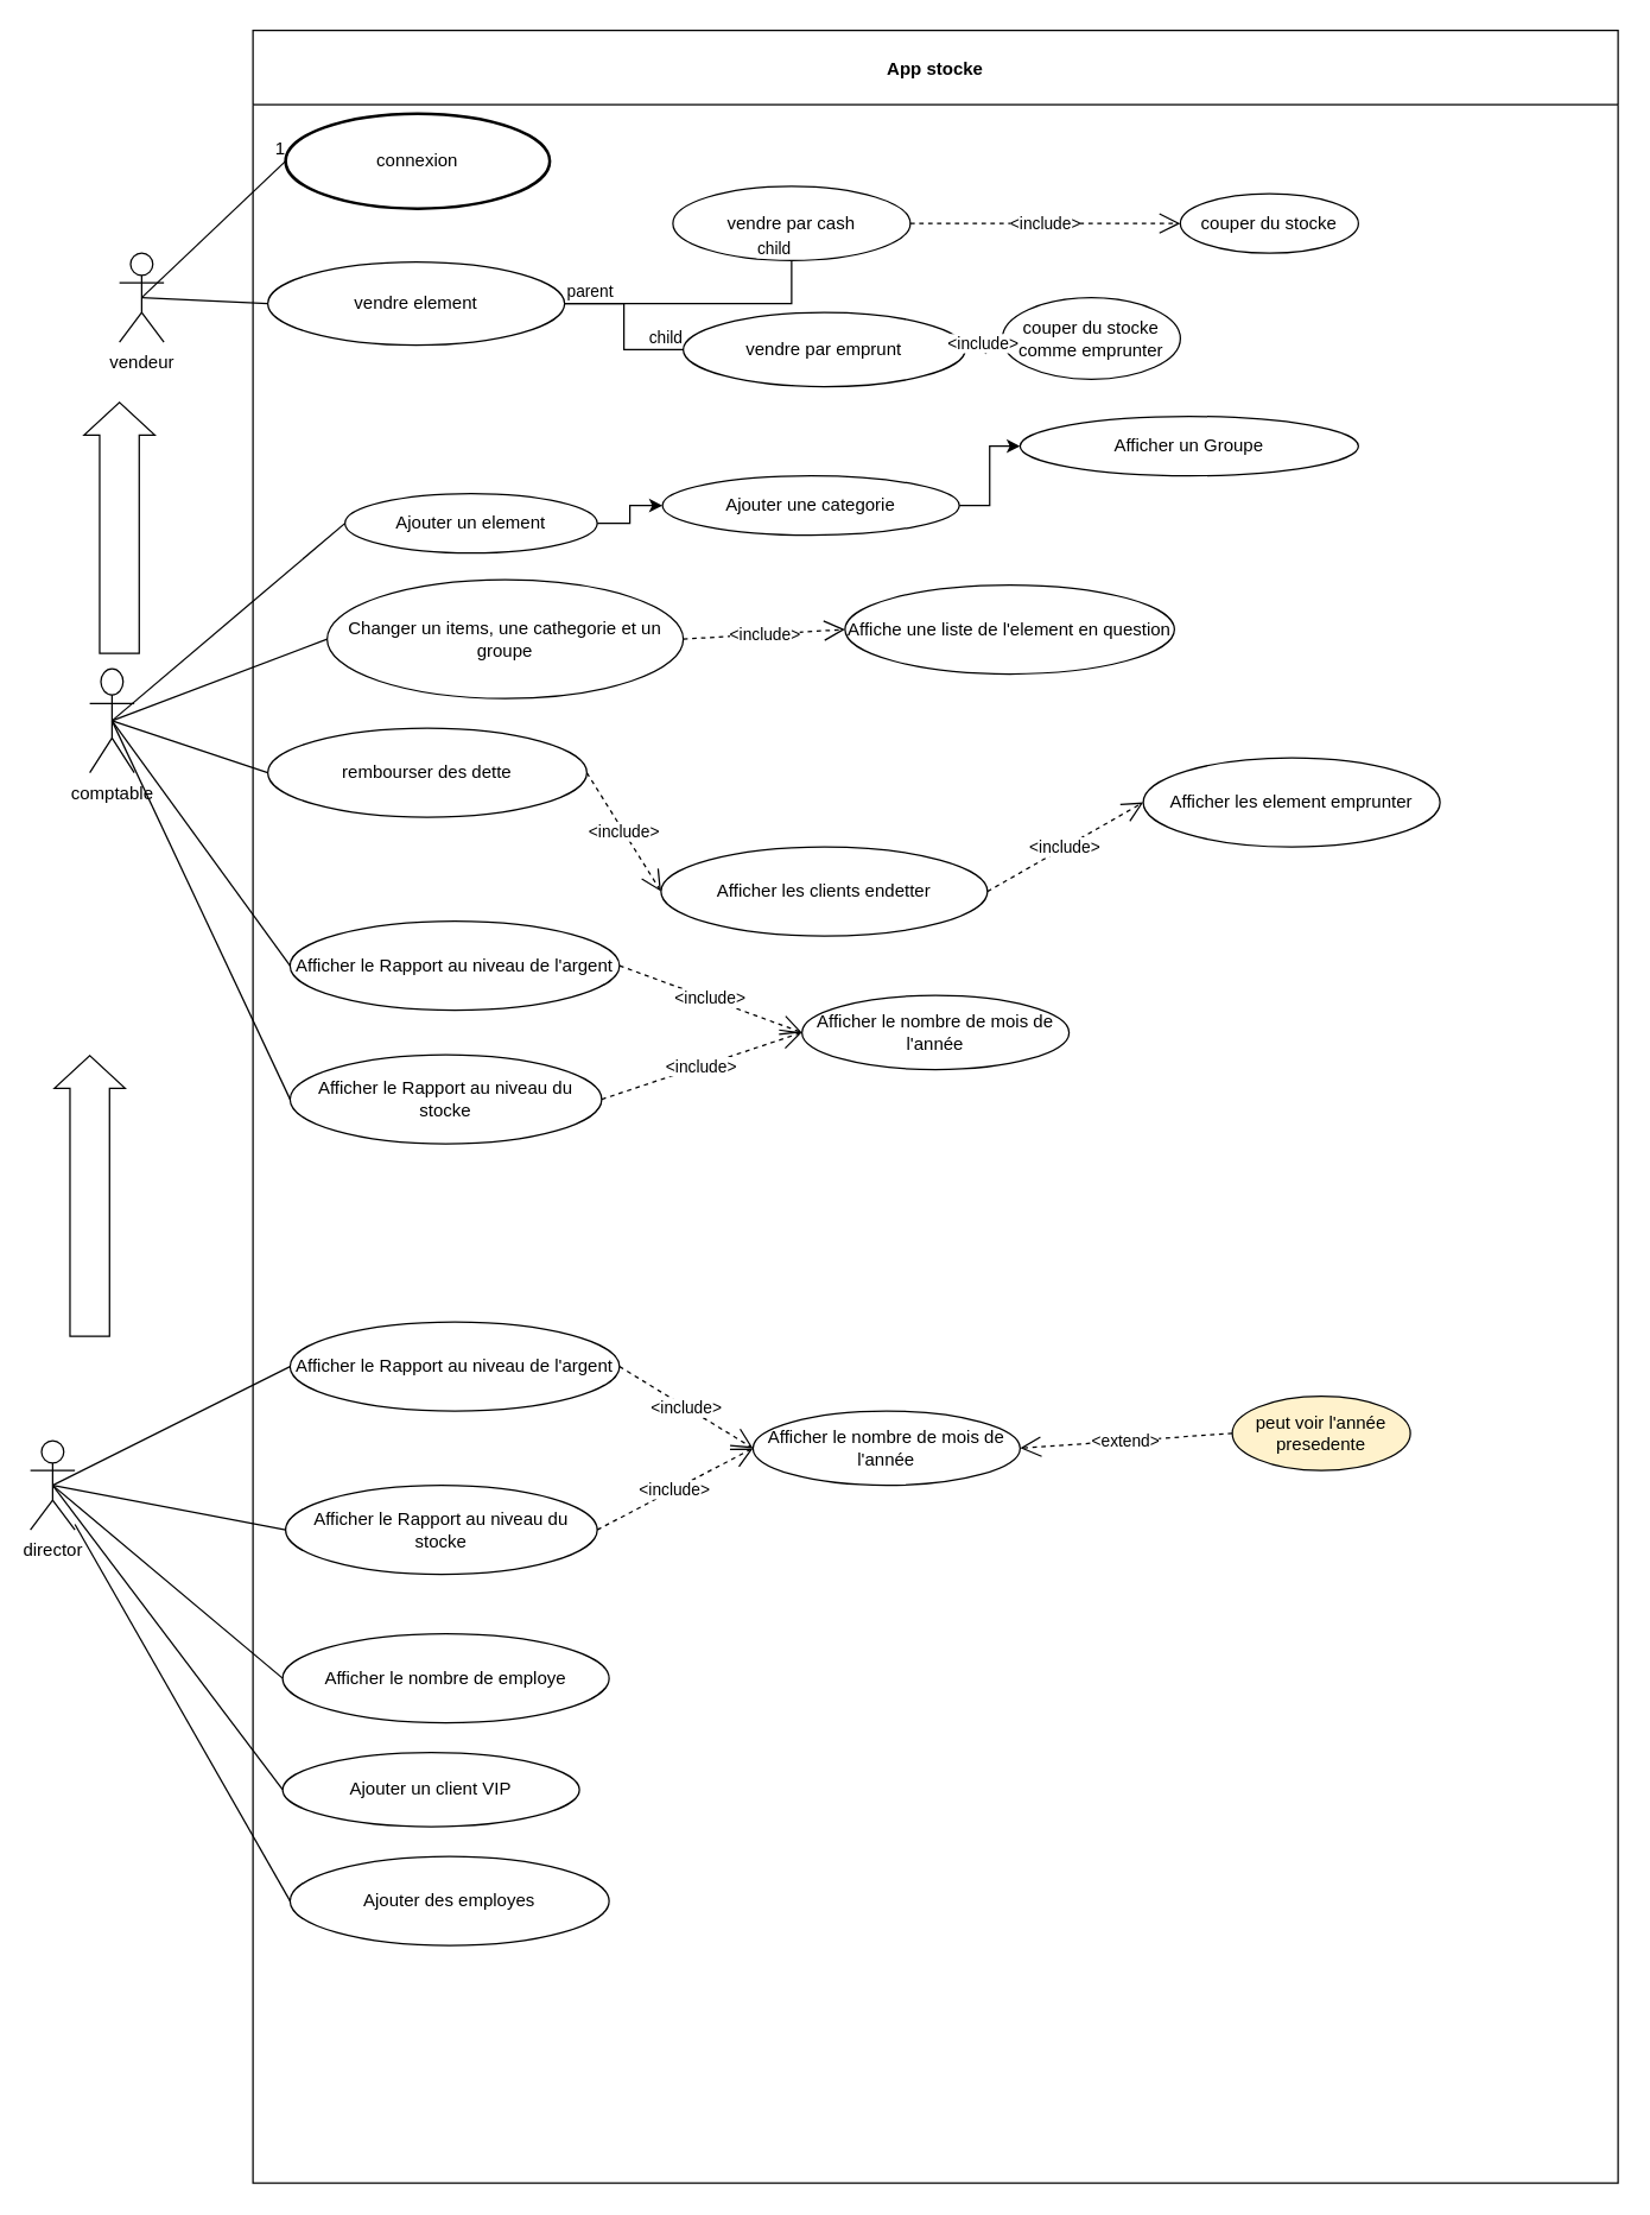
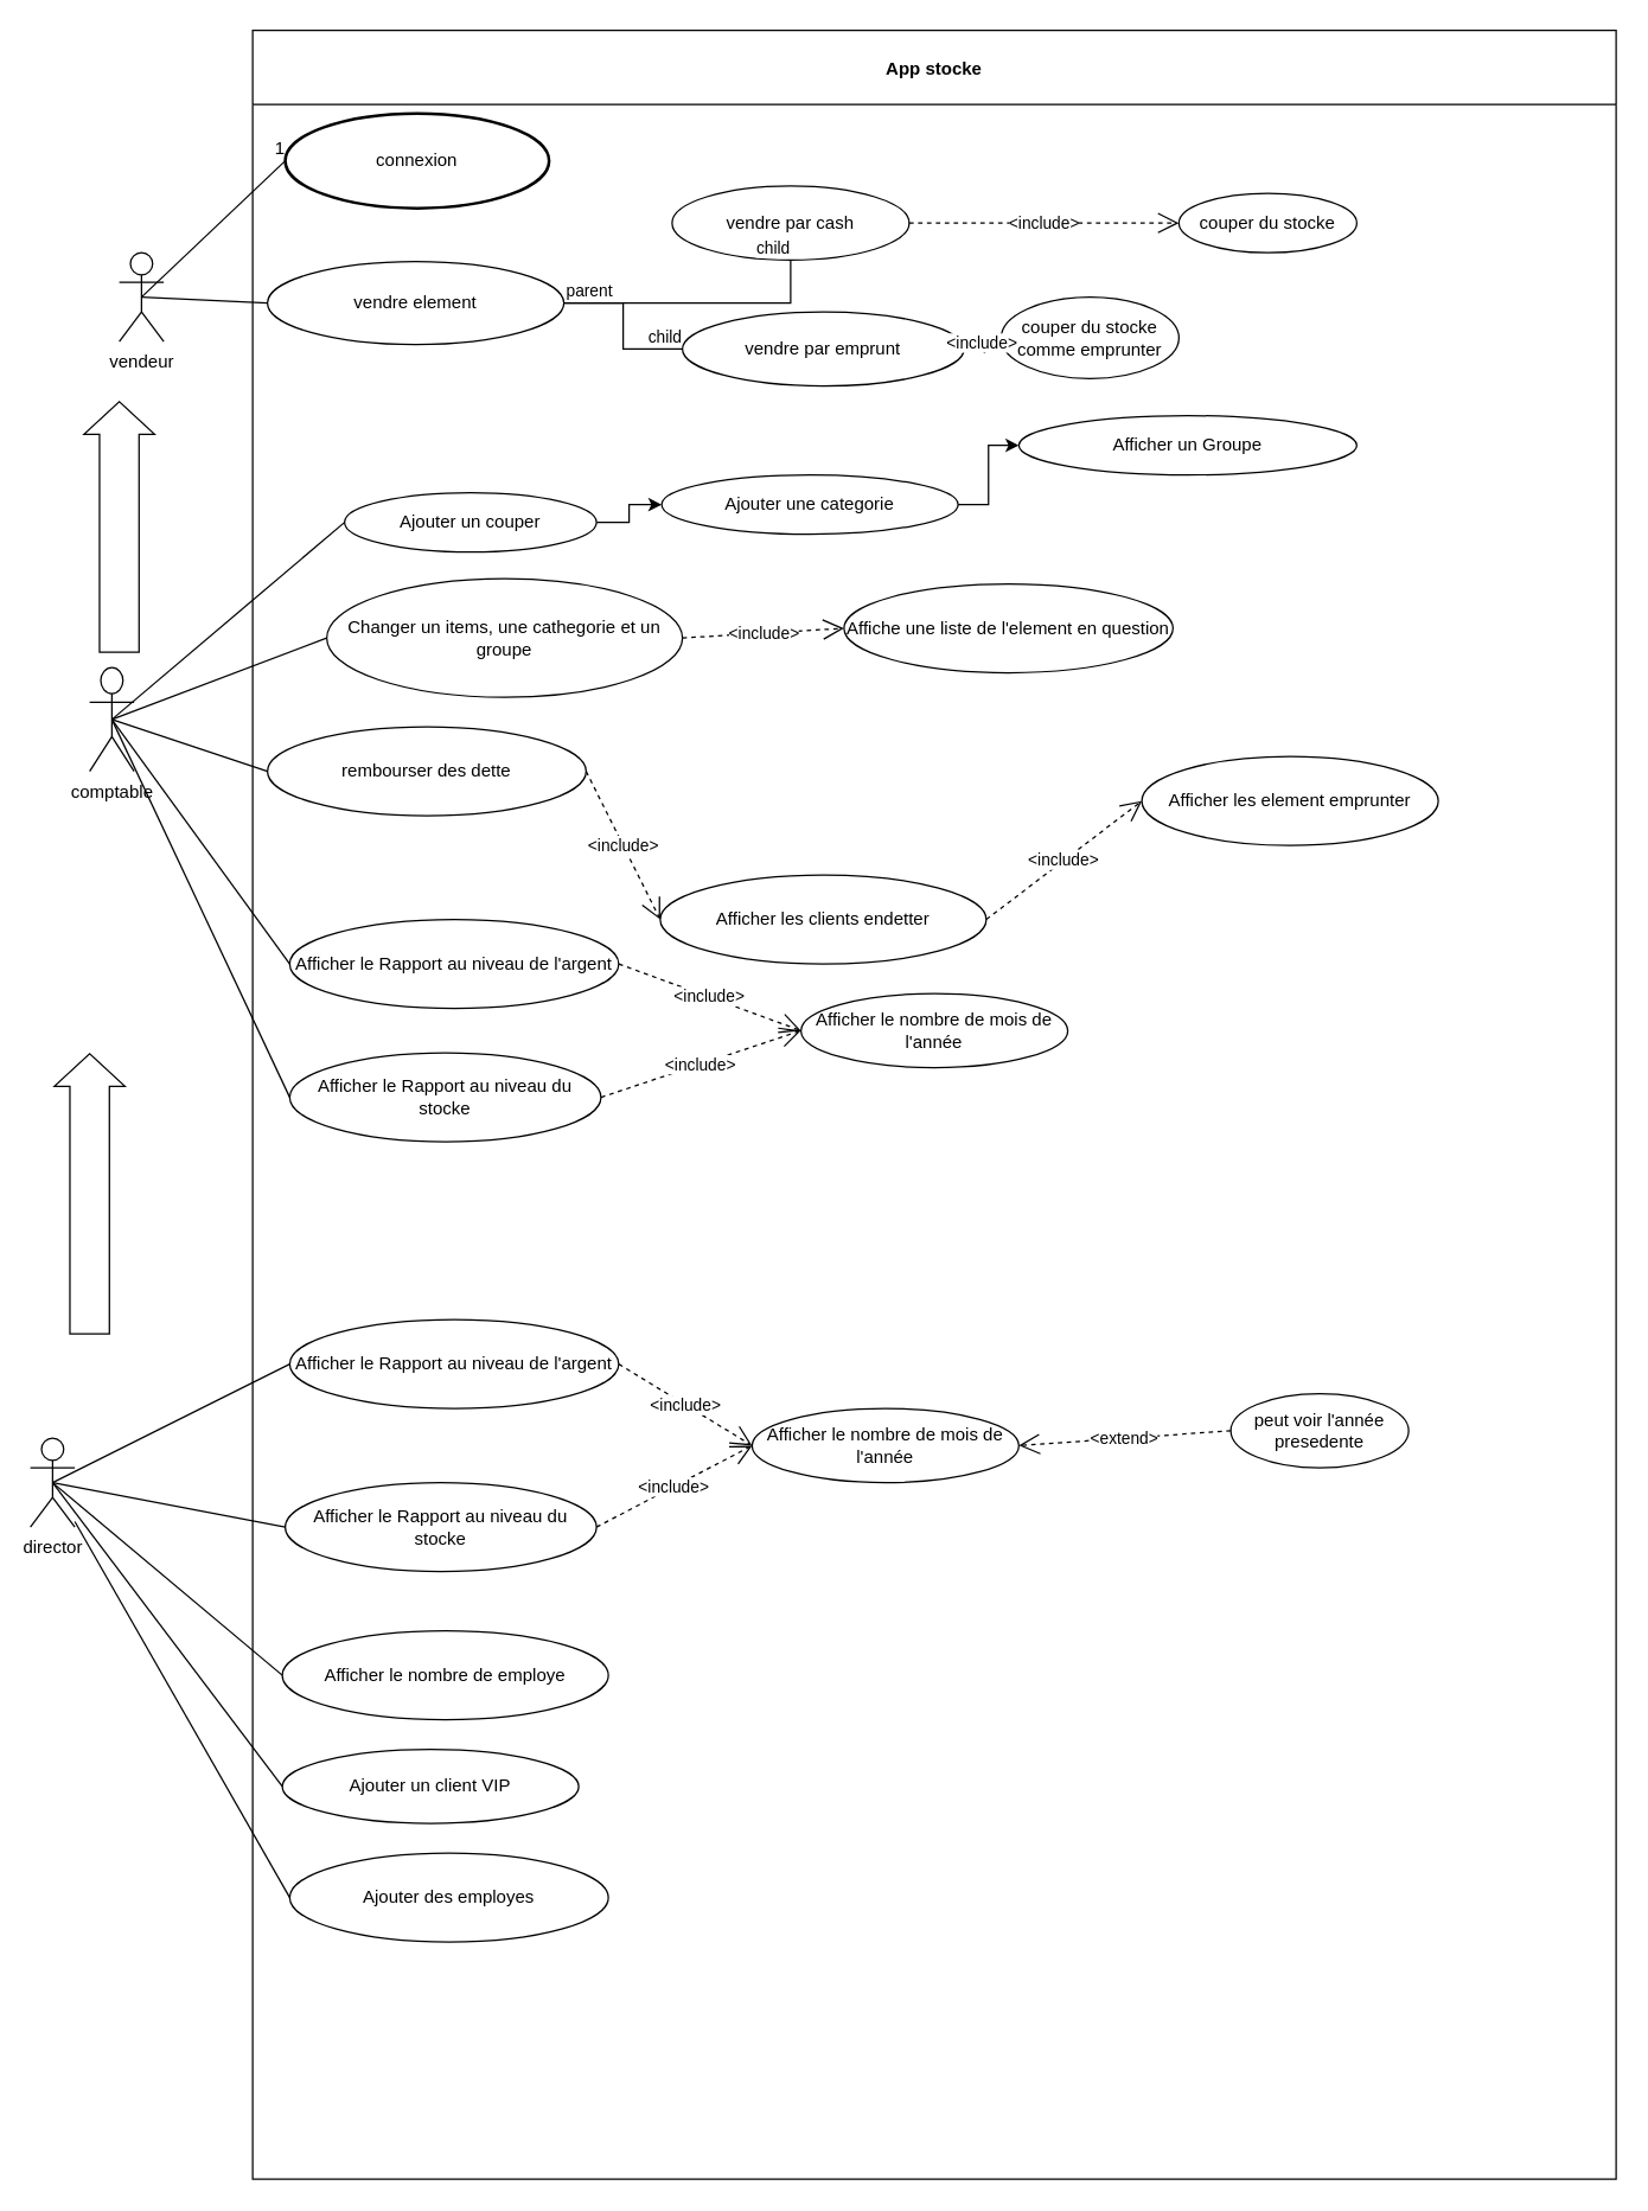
- <mxCell id="5" value="Ajouter un element" style="ellipse;whiteSpace=wrap;html=1;" parent="3" vertex="1"><mxGeometry x="62" y="312" width="170" height="40" as="geometry" /></mxCell>
+ <mxCell id="5" value="Ajouter un couper" style="ellipse;whiteSpace=wrap;html=1;" parent="3" vertex="1"><mxGeometry x="62" y="312" width="170" height="40" as="geometry" /></mxCell>
- <mxCell id="11" value="Afficher les clients endetter" style="ellipse;whiteSpace=wrap;html=1;" parent="3" vertex="1"><mxGeometry x="275" y="550" width="220" height="60" as="geometry" /></mxCell>
+ <mxCell id="11" value="Afficher les clients endetter" style="ellipse;whiteSpace=wrap;html=1;" parent="3" vertex="1"><mxGeometry x="275" y="570" width="220" height="60" as="geometry" /></mxCell>
- <mxCell id="21" value="peut voir l'année presedente" style="ellipse;whiteSpace=wrap;html=1;fillColor=#fff2cc;" parent="3" vertex="1"><mxGeometry x="660" y="920" width="120" height="50" as="geometry" /></mxCell>
+ <mxCell id="21" value="peut voir l'année presedente" style="ellipse;whiteSpace=wrap;html=1;" parent="3" vertex="1"><mxGeometry x="660" y="920" width="120" height="50" as="geometry" /></mxCell>
